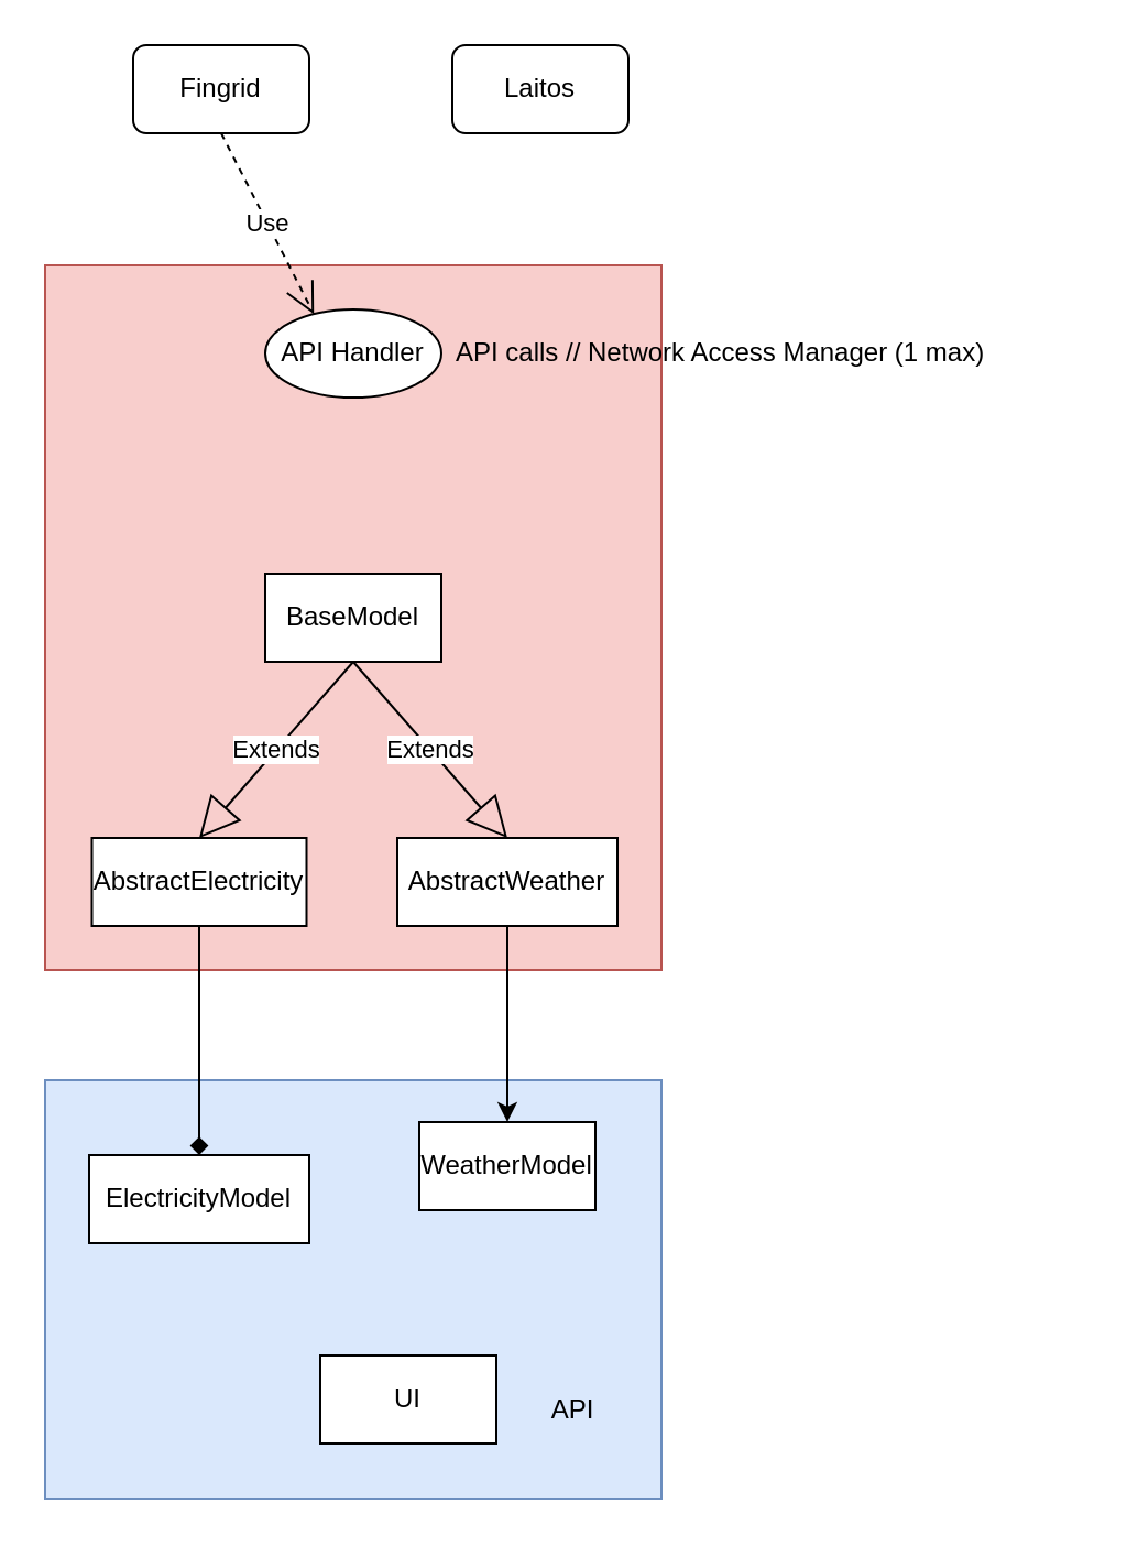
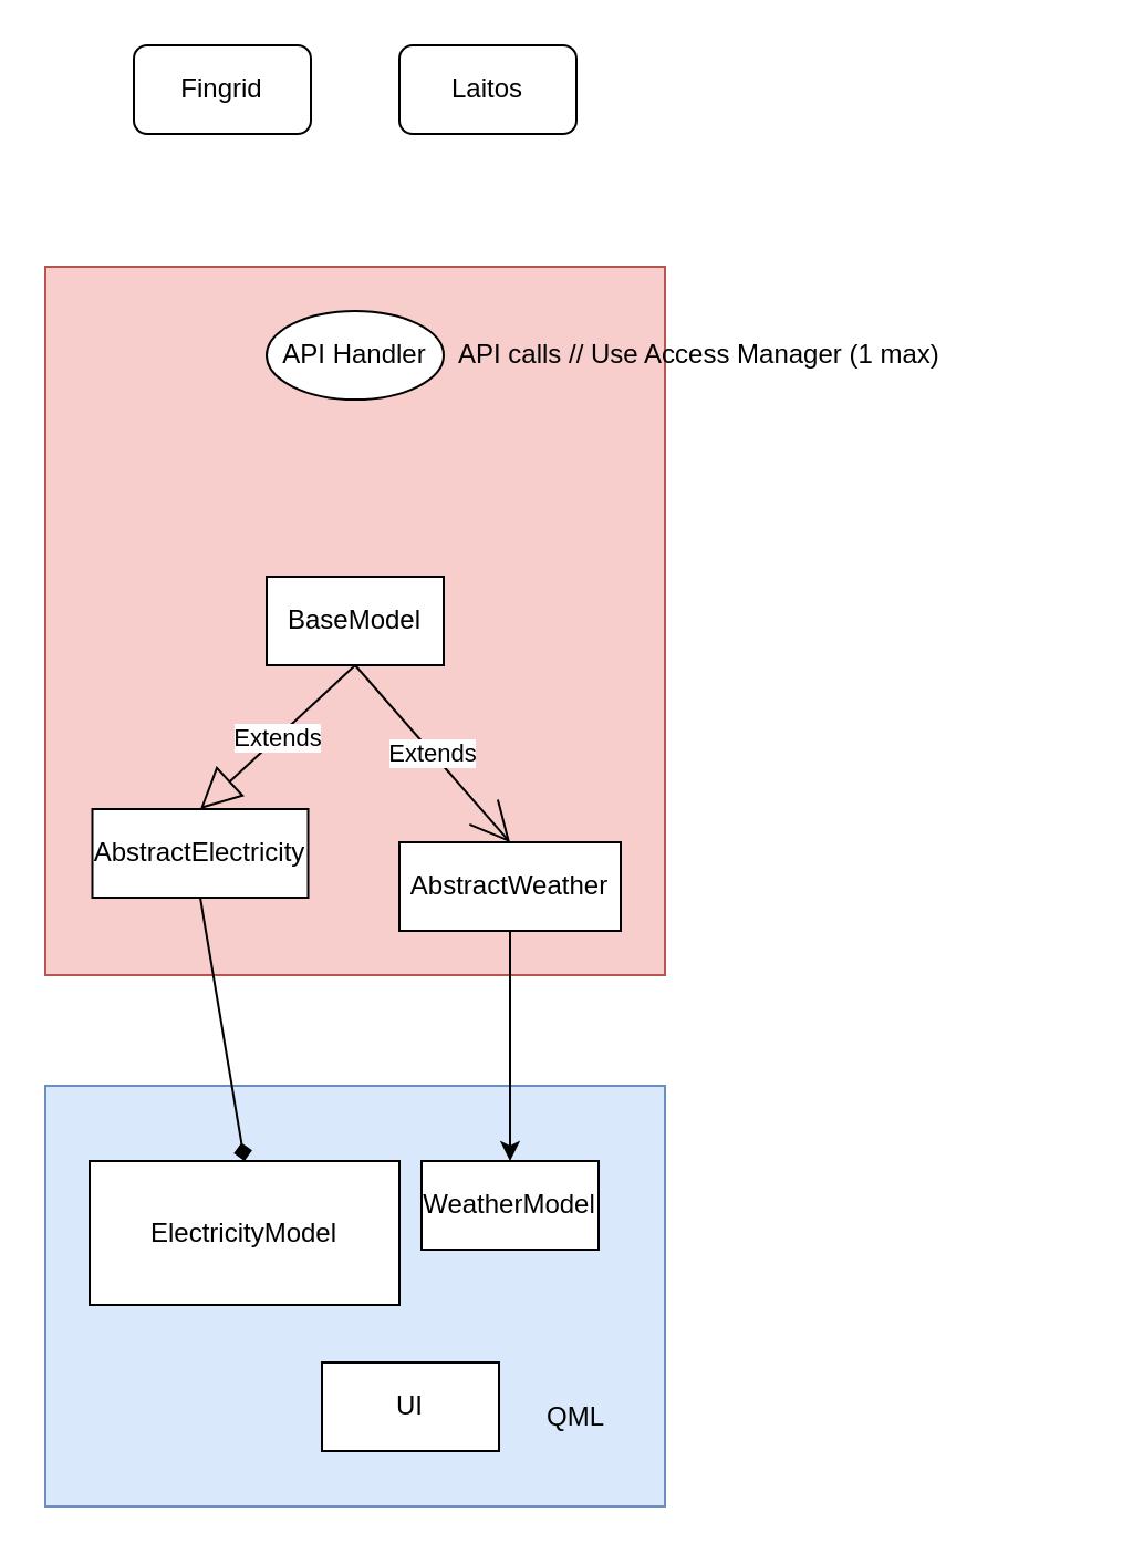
- <mxCell id="7" value="Laitos" style="rounded=1;whiteSpace=wrap;html=1;" vertex="1" parent="1"><mxGeometry x="205" y="20" width="80" height="40" as="geometry" /></mxCell>
+ <mxCell id="7" value="Laitos" style="rounded=1;whiteSpace=wrap;html=1;" vertex="1" parent="1"><mxGeometry x="180" y="20" width="80" height="40" as="geometry" /></mxCell>
- <mxCell id="15" value="Use" style="endArrow=open;endSize=12;dashed=1;html=1;exitX=0.5;exitY=1;exitDx=0;exitDy=0;entryX=0.25;entryY=0;entryDx=0;entryDy=0;" edge="1" parent="1" source="4" target="6"><mxGeometry width="160" relative="1" as="geometry"><mxPoint x="180" y="310" as="sourcePoint" /><mxPoint x="340" y="310" as="targetPoint" /></mxGeometry></mxCell>
- <mxCell id="10" value="API calls // Network Access Manager (1 max)" style="text;html=1;strokeColor=none;fillColor=none;align=left;verticalAlign=middle;whiteSpace=wrap;rounded=0;" vertex="1" parent="1"><mxGeometry x="205" y="150" width="285" height="20" as="geometry" /></mxCell>
+ <mxCell id="10" value="API calls // Use Access Manager (1 max)" style="text;html=1;strokeColor=none;fillColor=none;align=left;verticalAlign=middle;whiteSpace=wrap;rounded=0;" vertex="1" parent="1"><mxGeometry x="205" y="150" width="285" height="20" as="geometry" /></mxCell>
- <mxCell id="16" value="Extends" style="endArrow=block;endSize=16;endFill=0;html=1;exitX=0.5;exitY=1;exitDx=0;exitDy=0;entryX=0.5;entryY=0;entryDx=0;entryDy=0;" edge="1" parent="1" source="11" target="13"><mxGeometry width="160" relative="1" as="geometry"><mxPoint x="180" y="310" as="sourcePoint" /><mxPoint x="340" y="310" as="targetPoint" /></mxGeometry></mxCell>
+ <mxCell id="16" value="Extends" style="endArrow=open;endSize=16;endFill=0;html=1;exitX=0.5;exitY=1;exitDx=0;exitDy=0;entryX=0.5;entryY=0;entryDx=0;entryDy=0;" edge="1" parent="1" source="11" target="13"><mxGeometry width="160" relative="1" as="geometry"><mxPoint x="180" y="310" as="sourcePoint" /><mxPoint x="340" y="310" as="targetPoint" /></mxGeometry></mxCell>
- <mxCell id="14" value="AbstractElectricity" style="rounded=0;whiteSpace=wrap;html=1;" vertex="1" parent="1"><mxGeometry x="41.25" y="380" width="97.5" height="40" as="geometry" /></mxCell>
+ <mxCell id="14" value="AbstractElectricity" style="rounded=0;whiteSpace=wrap;html=1;" vertex="1" parent="1"><mxGeometry x="41.25" y="365" width="97.5" height="40" as="geometry" /></mxCell>
- <mxCell id="9" value="WeatherModel" style="rounded=0;whiteSpace=wrap;html=1;" vertex="1" parent="1"><mxGeometry x="190" y="509" width="80" height="40" as="geometry" /></mxCell>
+ <mxCell id="9" value="WeatherModel" style="rounded=0;whiteSpace=wrap;html=1;" vertex="1" parent="1"><mxGeometry x="190" y="524" width="80" height="40" as="geometry" /></mxCell>
- <mxCell id="8" value="ElectricityModel" style="rounded=0;whiteSpace=wrap;html=1;" vertex="1" parent="1"><mxGeometry x="40" y="524" width="100" height="40" as="geometry" /></mxCell>
+ <mxCell id="8" value="ElectricityModel" style="rounded=0;whiteSpace=wrap;html=1;" vertex="1" parent="1"><mxGeometry x="40" y="524" width="140" height="65" as="geometry" /></mxCell>
- <mxCell id="12" value="API" style="text;html=1;strokeColor=none;fillColor=none;align=center;verticalAlign=middle;whiteSpace=wrap;rounded=0;" vertex="1" parent="1"><mxGeometry x="240" y="630" width="40" height="20" as="geometry" /></mxCell>
+ <mxCell id="12" value="QML" style="text;html=1;strokeColor=none;fillColor=none;align=center;verticalAlign=middle;whiteSpace=wrap;rounded=0;" vertex="1" parent="1"><mxGeometry x="240" y="630" width="40" height="20" as="geometry" /></mxCell>
